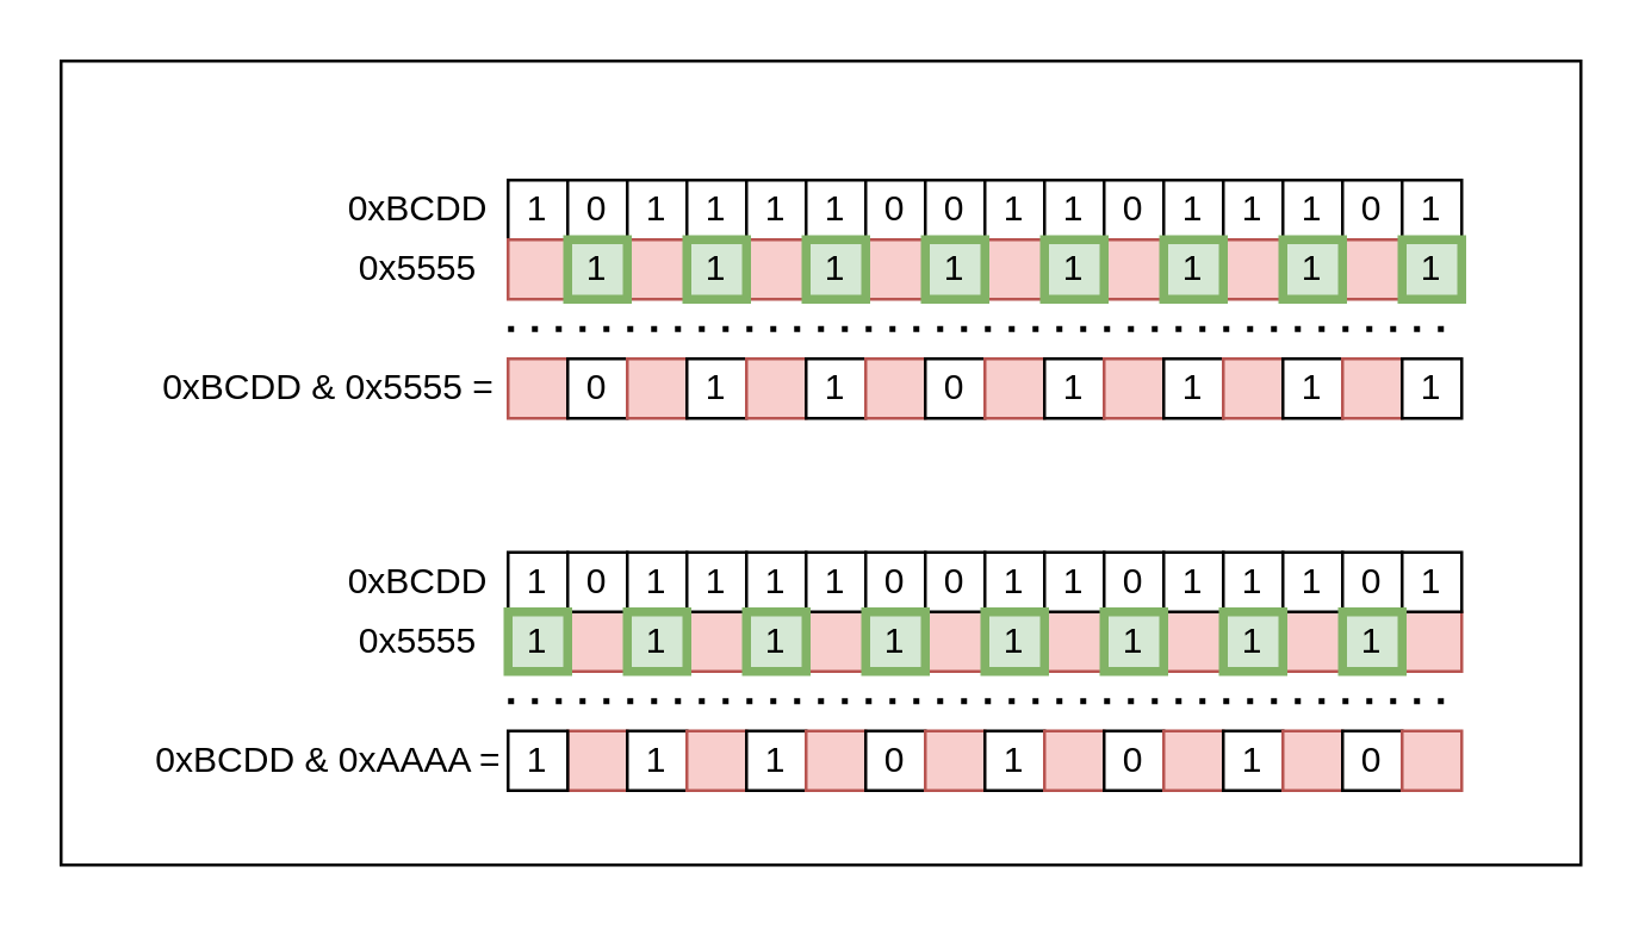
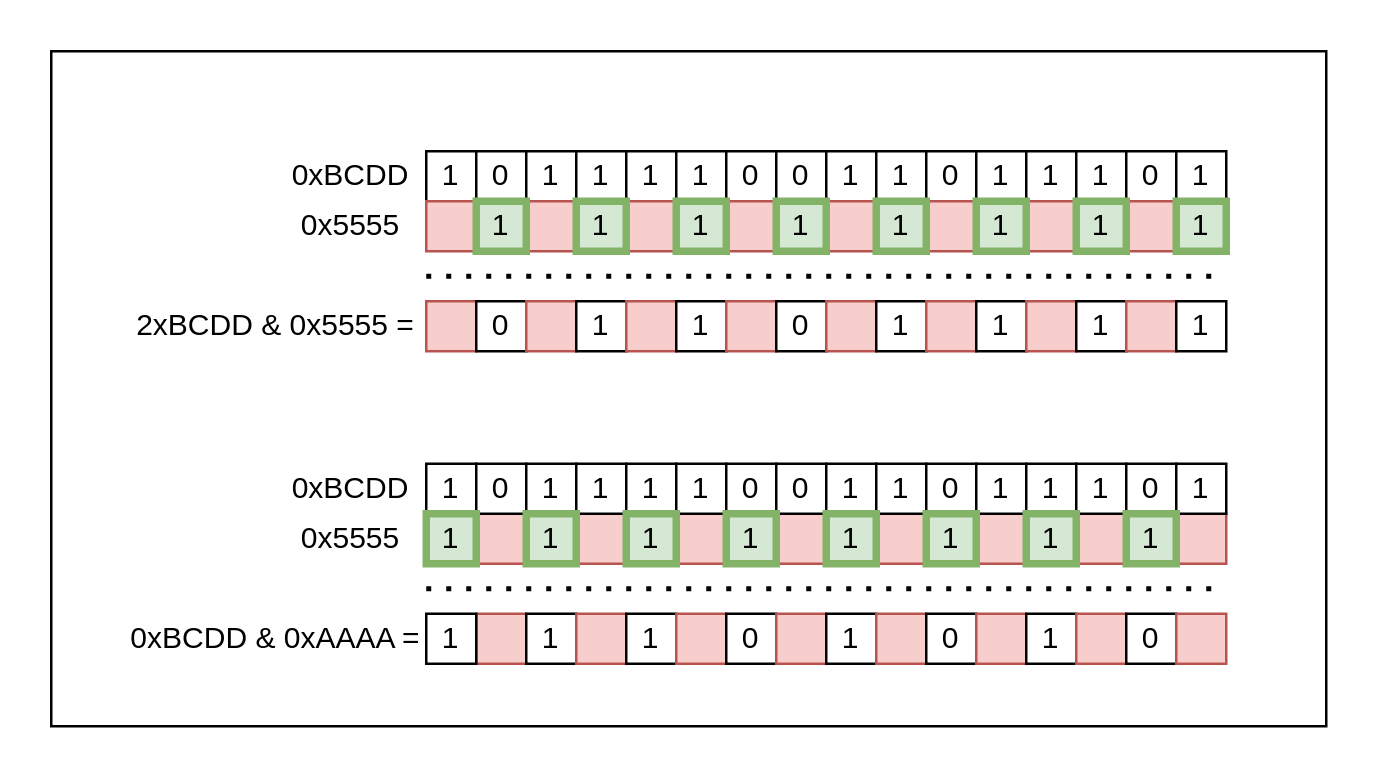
- <mxCell id="103" value="0xBCDD &amp;amp; 0x5555 =" style="text;html=1;strokeColor=none;fillColor=none;align=center;verticalAlign=middle;whiteSpace=wrap;rounded=0;" vertex="1" parent="1"><mxGeometry x="50" y="115" width="120" height="30" as="geometry" /></mxCell>
+ <mxCell id="103" value="2xBCDD &amp;amp; 0x5555 =" style="text;html=1;strokeColor=none;fillColor=none;align=center;verticalAlign=middle;whiteSpace=wrap;rounded=0;" vertex="1" parent="1"><mxGeometry x="50" y="115" width="120" height="30" as="geometry" /></mxCell>
